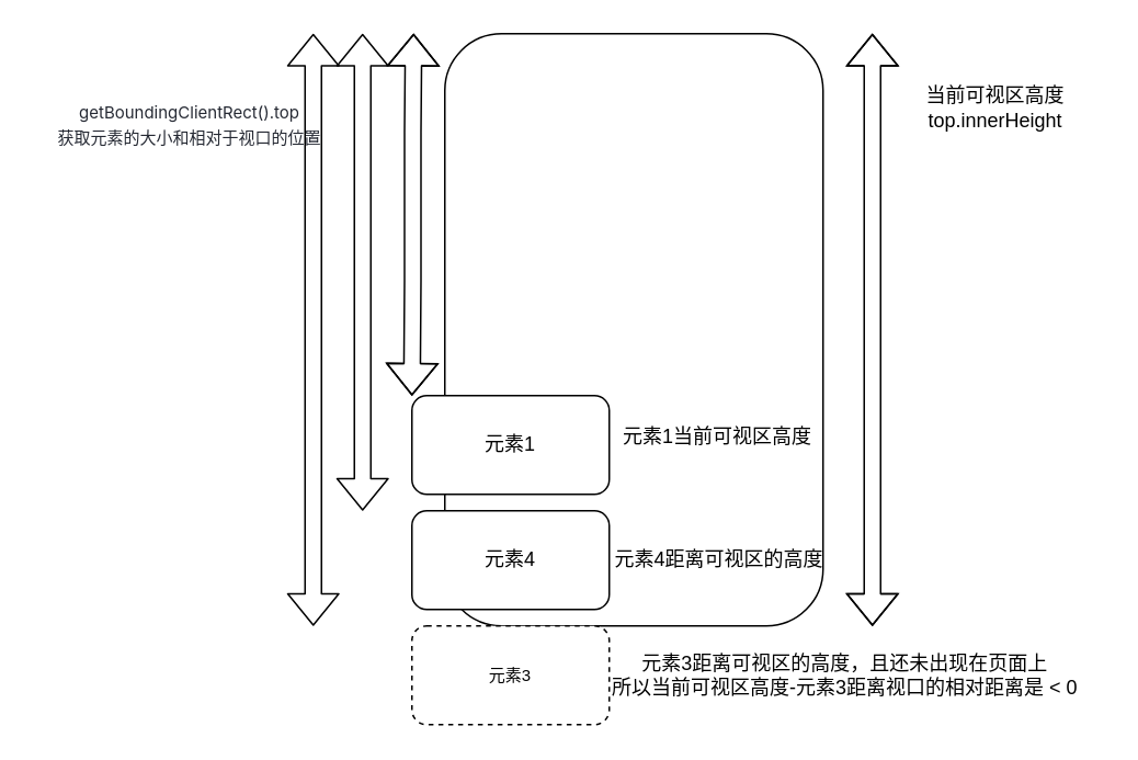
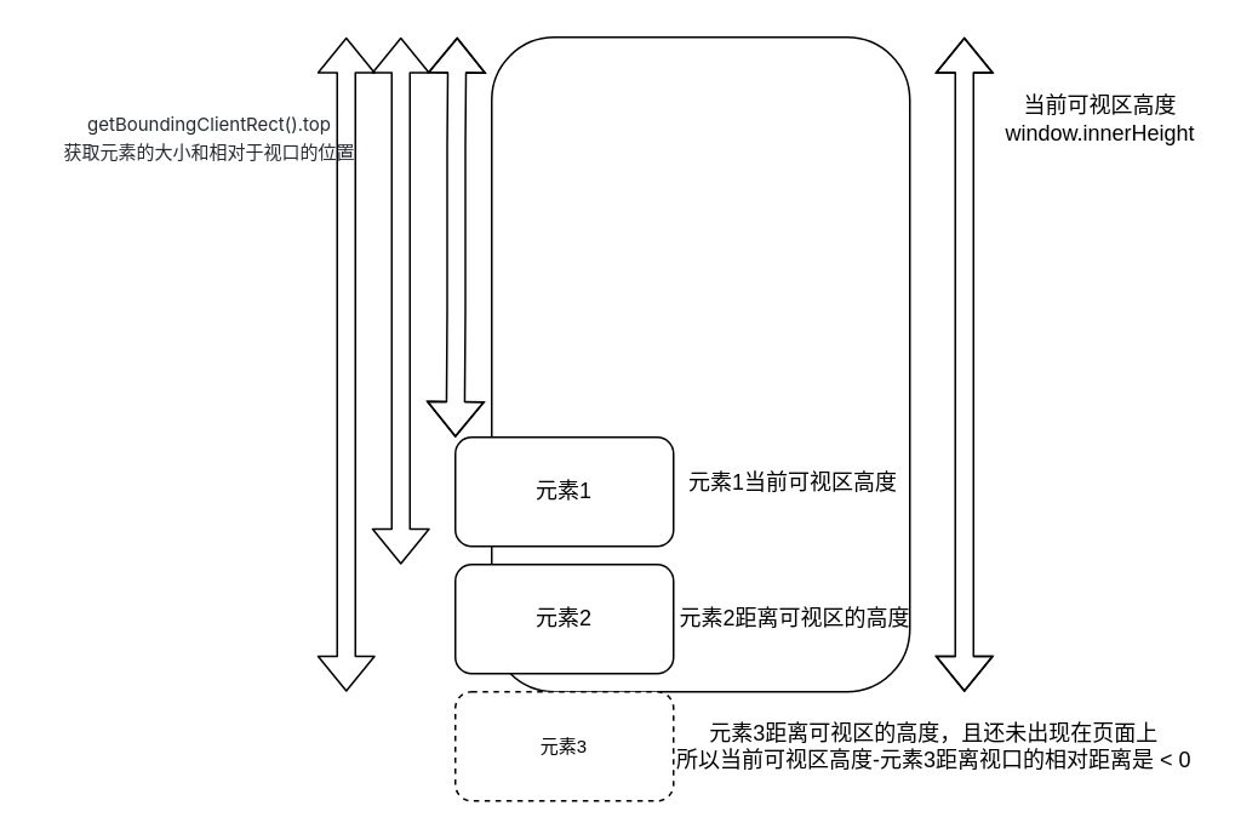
- <mxCell id="6" value="当前可视区高度&lt;br&gt;top.innerHeight" style="text;strokeColor=none;align=center;fillColor=none;html=1;verticalAlign=middle;whiteSpace=wrap;rounded=0;" vertex="1" parent="1"><mxGeometry x="540" y="50" width="130" height="30" as="geometry" /></mxCell>
+ <mxCell id="6" value="当前可视区高度&lt;br&gt;window.innerHeight" style="text;strokeColor=none;align=center;fillColor=none;html=1;verticalAlign=middle;whiteSpace=wrap;rounded=0;" vertex="1" parent="1"><mxGeometry x="540" y="50" width="130" height="30" as="geometry" /></mxCell>
- <mxCell id="8" value="元素4" style="rounded=1;whiteSpace=wrap;html=1;" vertex="1" parent="1"><mxGeometry x="250" y="310" width="120" height="60" as="geometry" /></mxCell>
+ <mxCell id="8" value="元素2" style="rounded=1;whiteSpace=wrap;html=1;" vertex="1" parent="1"><mxGeometry x="250" y="310" width="120" height="60" as="geometry" /></mxCell>
- <mxCell id="10" value="元素4距离可视区的高度" style="text;strokeColor=none;align=center;fillColor=none;html=1;verticalAlign=middle;whiteSpace=wrap;rounded=0;" vertex="1" parent="1"><mxGeometry x="372" y="325" width="130" height="30" as="geometry" /></mxCell>
+ <mxCell id="10" value="元素2距离可视区的高度" style="text;strokeColor=none;align=center;fillColor=none;html=1;verticalAlign=middle;whiteSpace=wrap;rounded=0;" vertex="1" parent="1"><mxGeometry x="372" y="325" width="130" height="30" as="geometry" /></mxCell>
